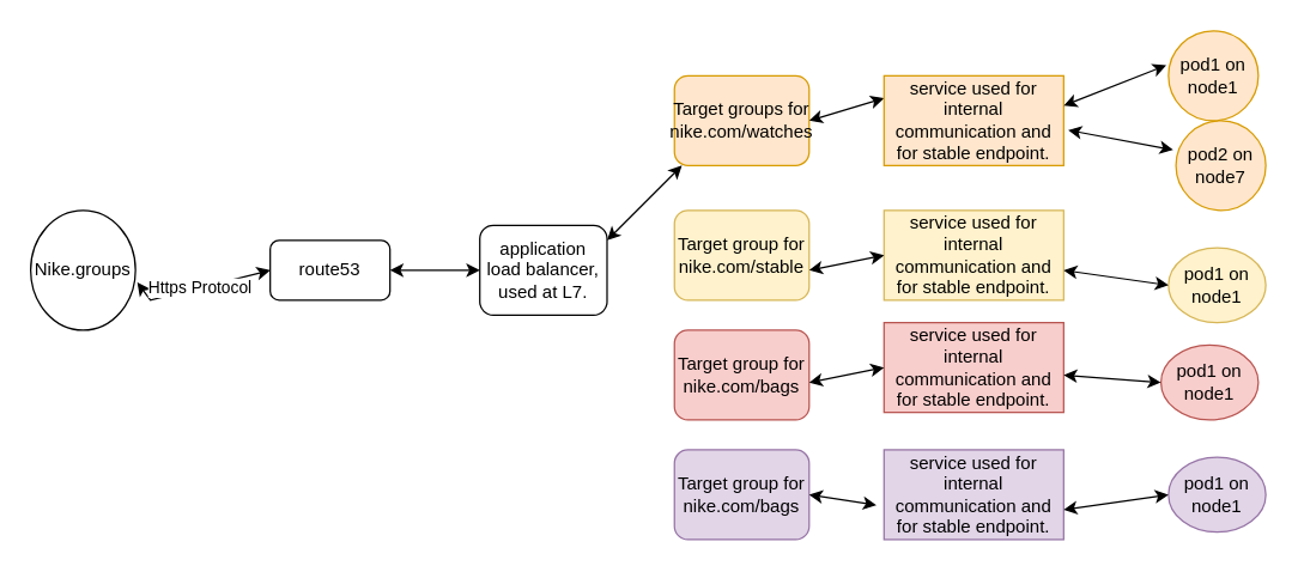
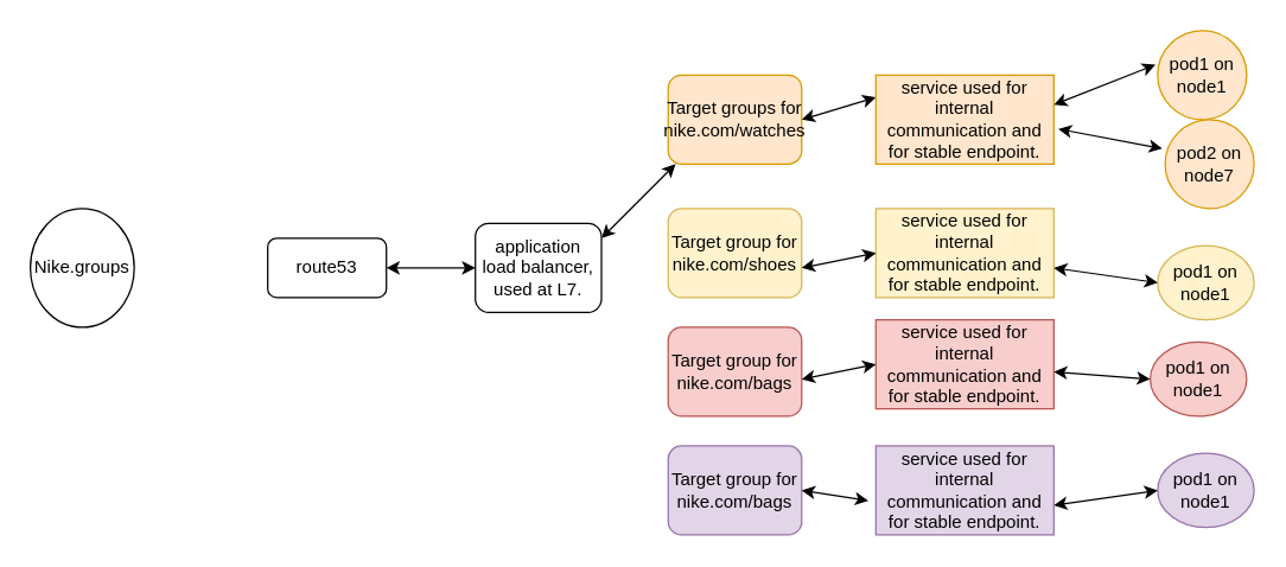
- <mxCell id="9" value="Target group for nike.com/stable" style="rounded=1;whiteSpace=wrap;html=1;fillColor=#fff2cc;strokeColor=#d6b656;" parent="1" vertex="1"><mxGeometry x="450" y="140" width="90" height="60" as="geometry" /></mxCell>
+ <mxCell id="9" value="Target group for nike.com/shoes" style="rounded=1;whiteSpace=wrap;html=1;fillColor=#fff2cc;strokeColor=#d6b656;" parent="1" vertex="1"><mxGeometry x="450" y="140" width="90" height="60" as="geometry" /></mxCell>
- <mxCell id="5" value="Https Protocol" style="endArrow=classic;startArrow=classic;html=1;rounded=0;exitX=1.017;exitY=0.6;exitDx=0;exitDy=0;exitPerimeter=0;entryX=0;entryY=0.5;entryDx=0;entryDy=0;" parent="1" source="3" target="4" edge="1"><mxGeometry width="50" height="50" relative="1" as="geometry"><mxPoint x="270" y="260" as="sourcePoint" /><mxPoint x="320" y="210" as="targetPoint" /><Array as="points"><mxPoint x="100" y="200" /></Array></mxGeometry></mxCell>
